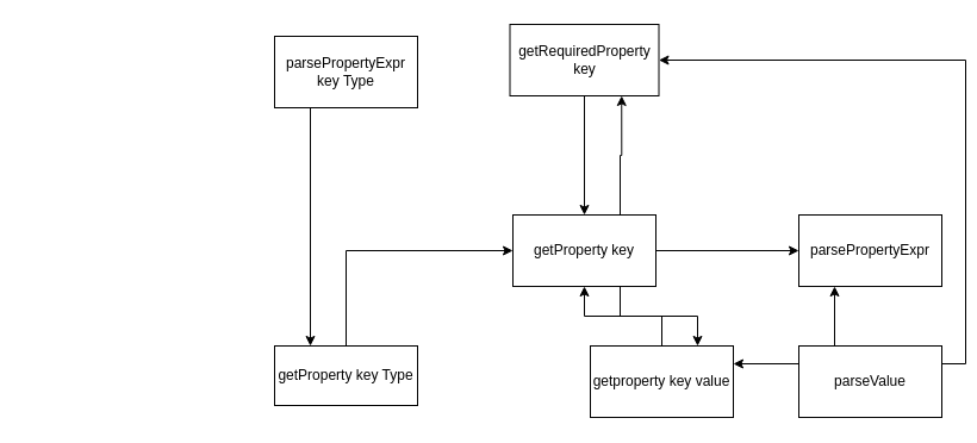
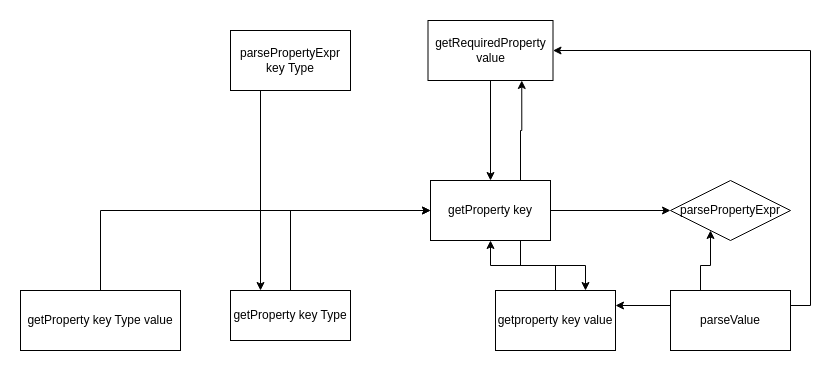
- <mxCell id="14" value="getRequiredProperty key" style="whiteSpace=wrap;html=1;" parent="1" vertex="1"><mxGeometry x="427.5" y="20" width="125" height="60" as="geometry" /></mxCell>
+ <mxCell id="14" value="getRequiredProperty value" style="whiteSpace=wrap;html=1;" parent="1" vertex="1"><mxGeometry x="427.5" y="20" width="125" height="60" as="geometry" /></mxCell>
+ <mxCell id="11" style="edgeStyle=orthogonalEdgeStyle;rounded=0;orthogonalLoop=1;jettySize=auto;html=1;exitX=0.5;exitY=0;exitDx=0;exitDy=0;entryX=0;entryY=0.5;entryDx=0;entryDy=0;" parent="1" source="12" target="5" edge="1"><mxGeometry relative="1" as="geometry" /></mxCell>
- <mxCell id="8" value="parsePropertyExpr" style="rounded=0;whiteSpace=wrap;html=1;" parent="1" vertex="1"><mxGeometry x="670" y="180" width="120" height="60" as="geometry" /></mxCell>
+ <mxCell id="8" value="parsePropertyExpr" style="rhombus;whiteSpace=wrap;html=1;" parent="1" vertex="1"><mxGeometry x="670" y="180" width="120" height="60" as="geometry" /></mxCell>
+ <mxCell id="12" value="getProperty key Type value" style="whiteSpace=wrap;html=1;" parent="1" vertex="1"><mxGeometry x="20" y="290" width="160" height="60" as="geometry" /></mxCell>
